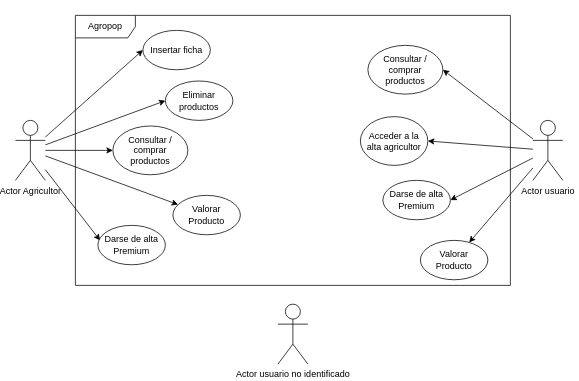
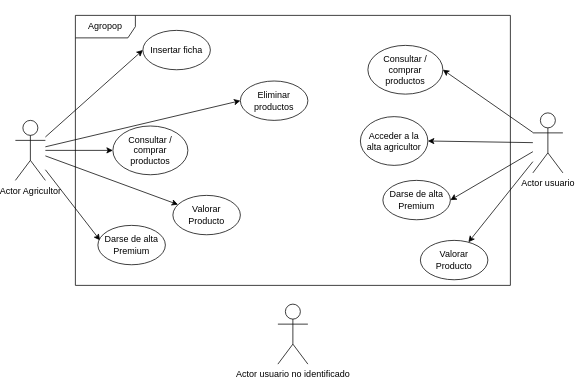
- <mxCell id="18" value="Eliminar productos" style="ellipse;whiteSpace=wrap;html=1;" vertex="1" parent="1"><mxGeometry x="220" y="107.5" width="90" height="52.5" as="geometry" /></mxCell>
+ <mxCell id="18" value="Eliminar productos" style="ellipse;whiteSpace=wrap;html=1;" vertex="1" parent="1"><mxGeometry x="320" y="107.5" width="90" height="52.5" as="geometry" /></mxCell>
- <mxCell id="14" value="Actor usuario" style="shape=umlActor;verticalLabelPosition=bottom;verticalAlign=top;html=1;" parent="1" vertex="1"><mxGeometry x="710" y="160" width="40" height="80" as="geometry" /></mxCell>
+ <mxCell id="14" value="Actor usuario" style="shape=umlActor;verticalLabelPosition=bottom;verticalAlign=top;html=1;" parent="1" vertex="1"><mxGeometry x="710" y="150" width="40" height="80" as="geometry" /></mxCell>
